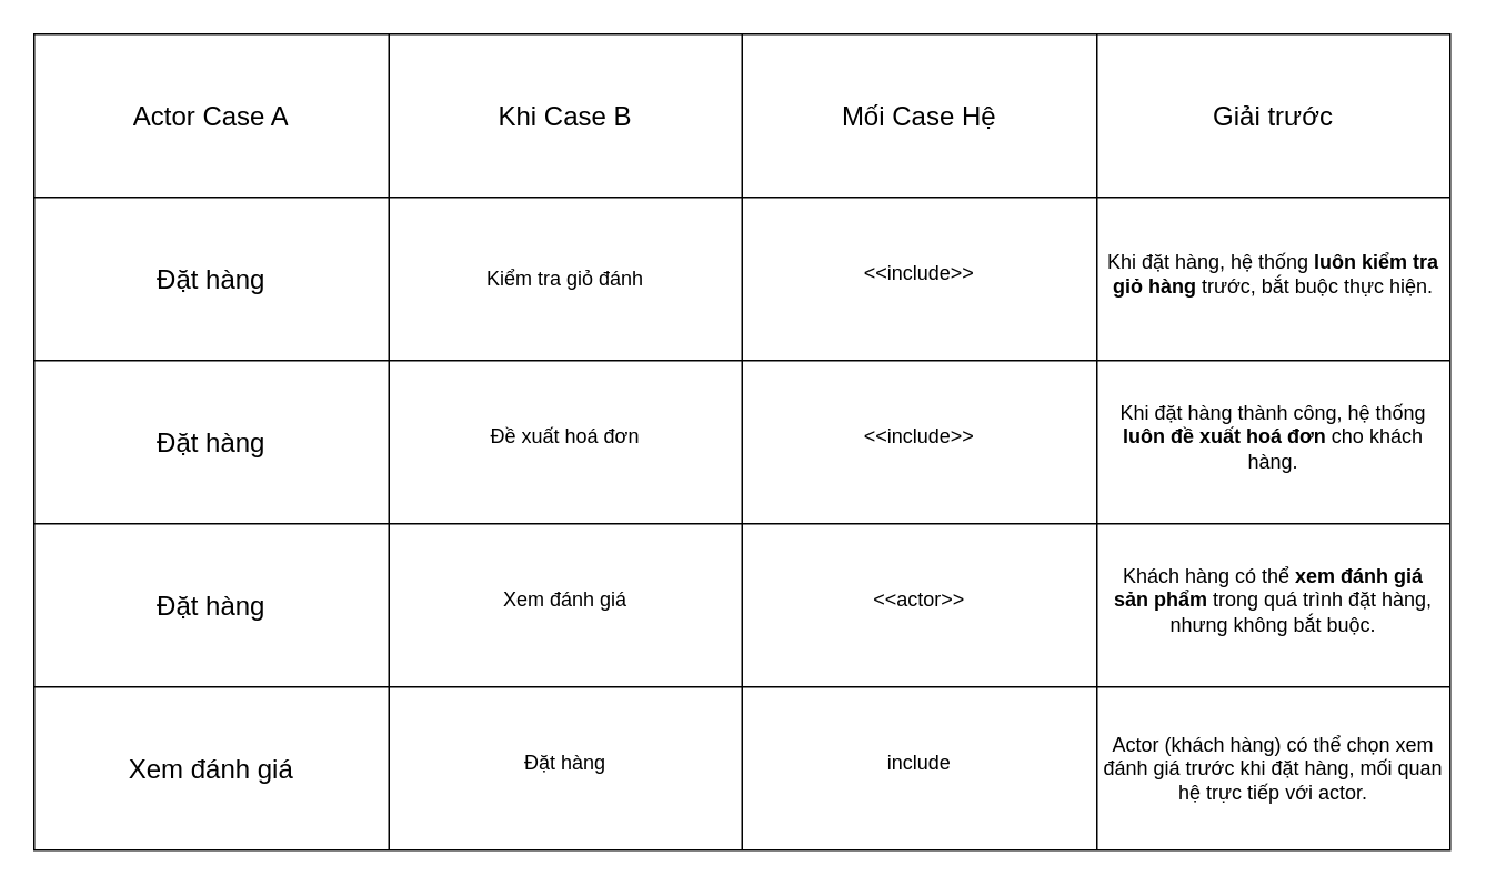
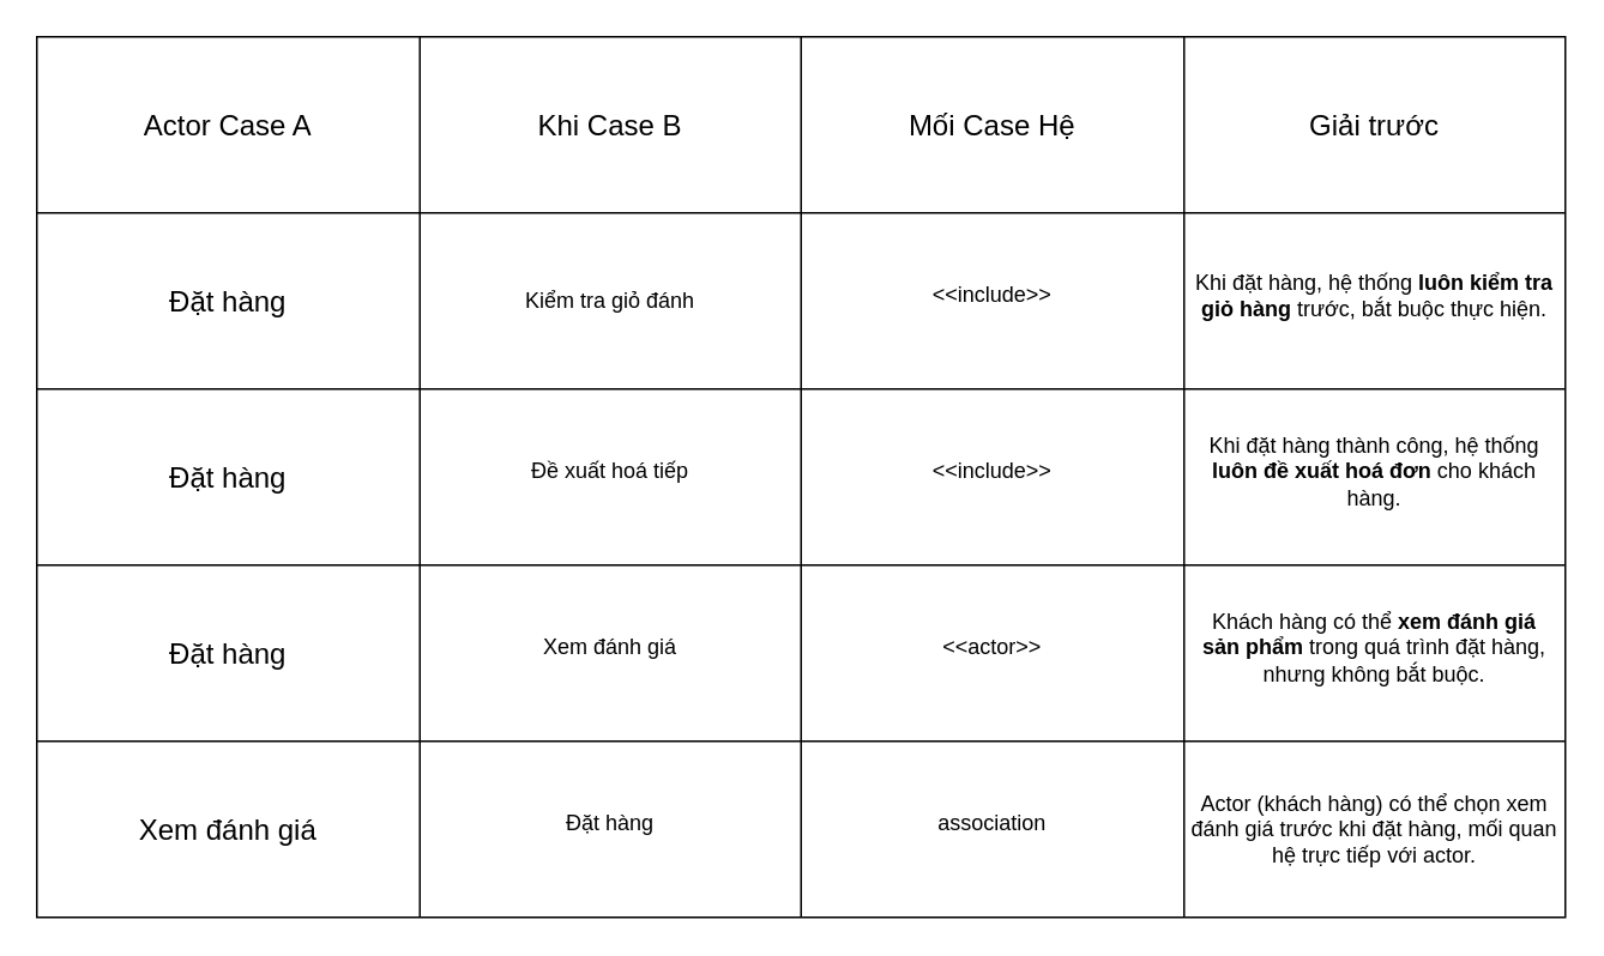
- <mxCell id="15" value="&lt;table&gt;&lt;tbody&gt;&lt;tr&gt;&lt;td data-end=&quot;662&quot; data-start=&quot;642&quot; data-col-size=&quot;sm&quot;&gt;Đề xuất hoá đơn&lt;/td&gt;&lt;/tr&gt;&lt;/tbody&gt;&lt;/table&gt;&lt;table&gt;&lt;tbody&gt;&lt;tr&gt;&lt;td data-end=&quot;681&quot; data-start=&quot;662&quot; data-col-size=&quot;sm&quot;&gt;&lt;/td&gt;&lt;/tr&gt;&lt;/tbody&gt;&lt;/table&gt;" style="shape=partialRectangle;html=1;whiteSpace=wrap;connectable=0;strokeColor=inherit;overflow=hidden;fillColor=none;top=0;left=0;bottom=0;right=0;pointerEvents=1;" vertex="1" parent="13"><mxGeometry x="213" width="212" height="98" as="geometry"><mxRectangle width="212" height="98" as="alternateBounds" /></mxGeometry></mxCell>
+ <mxCell id="15" value="&lt;table&gt;&lt;tbody&gt;&lt;tr&gt;&lt;td data-end=&quot;662&quot; data-start=&quot;642&quot; data-col-size=&quot;sm&quot;&gt;Đề xuất hoá tiếp&lt;/td&gt;&lt;/tr&gt;&lt;/tbody&gt;&lt;/table&gt;&lt;table&gt;&lt;tbody&gt;&lt;tr&gt;&lt;td data-end=&quot;681&quot; data-start=&quot;662&quot; data-col-size=&quot;sm&quot;&gt;&lt;/td&gt;&lt;/tr&gt;&lt;/tbody&gt;&lt;/table&gt;" style="shape=partialRectangle;html=1;whiteSpace=wrap;connectable=0;strokeColor=inherit;overflow=hidden;fillColor=none;top=0;left=0;bottom=0;right=0;pointerEvents=1;" vertex="1" parent="13"><mxGeometry x="213" width="212" height="98" as="geometry"><mxRectangle width="212" height="98" as="alternateBounds" /></mxGeometry></mxCell>
- <mxCell id="26" value="&lt;table&gt;&lt;tbody&gt;&lt;tr&gt;&lt;td data-end=&quot;974&quot; data-start=&quot;955&quot; data-col-size=&quot;sm&quot;&gt;include&lt;/td&gt;&lt;/tr&gt;&lt;/tbody&gt;&lt;/table&gt;&lt;table&gt;&lt;tbody&gt;&lt;tr&gt;&lt;td data-end=&quot;1074&quot; data-start=&quot;974&quot; data-col-size=&quot;md&quot;&gt;&lt;/td&gt;&lt;/tr&gt;&lt;/tbody&gt;&lt;/table&gt;" style="shape=partialRectangle;html=1;whiteSpace=wrap;connectable=0;strokeColor=inherit;overflow=hidden;fillColor=none;top=0;left=0;bottom=0;right=0;pointerEvents=1;" vertex="1" parent="23"><mxGeometry x="425" width="213" height="98" as="geometry"><mxRectangle width="213" height="98" as="alternateBounds" /></mxGeometry></mxCell>
+ <mxCell id="26" value="&lt;table&gt;&lt;tbody&gt;&lt;tr&gt;&lt;td data-end=&quot;974&quot; data-start=&quot;955&quot; data-col-size=&quot;sm&quot;&gt;association&lt;/td&gt;&lt;/tr&gt;&lt;/tbody&gt;&lt;/table&gt;&lt;table&gt;&lt;tbody&gt;&lt;tr&gt;&lt;td data-end=&quot;1074&quot; data-start=&quot;974&quot; data-col-size=&quot;md&quot;&gt;&lt;/td&gt;&lt;/tr&gt;&lt;/tbody&gt;&lt;/table&gt;" style="shape=partialRectangle;html=1;whiteSpace=wrap;connectable=0;strokeColor=inherit;overflow=hidden;fillColor=none;top=0;left=0;bottom=0;right=0;pointerEvents=1;" vertex="1" parent="23"><mxGeometry x="425" width="213" height="98" as="geometry"><mxRectangle width="213" height="98" as="alternateBounds" /></mxGeometry></mxCell>
